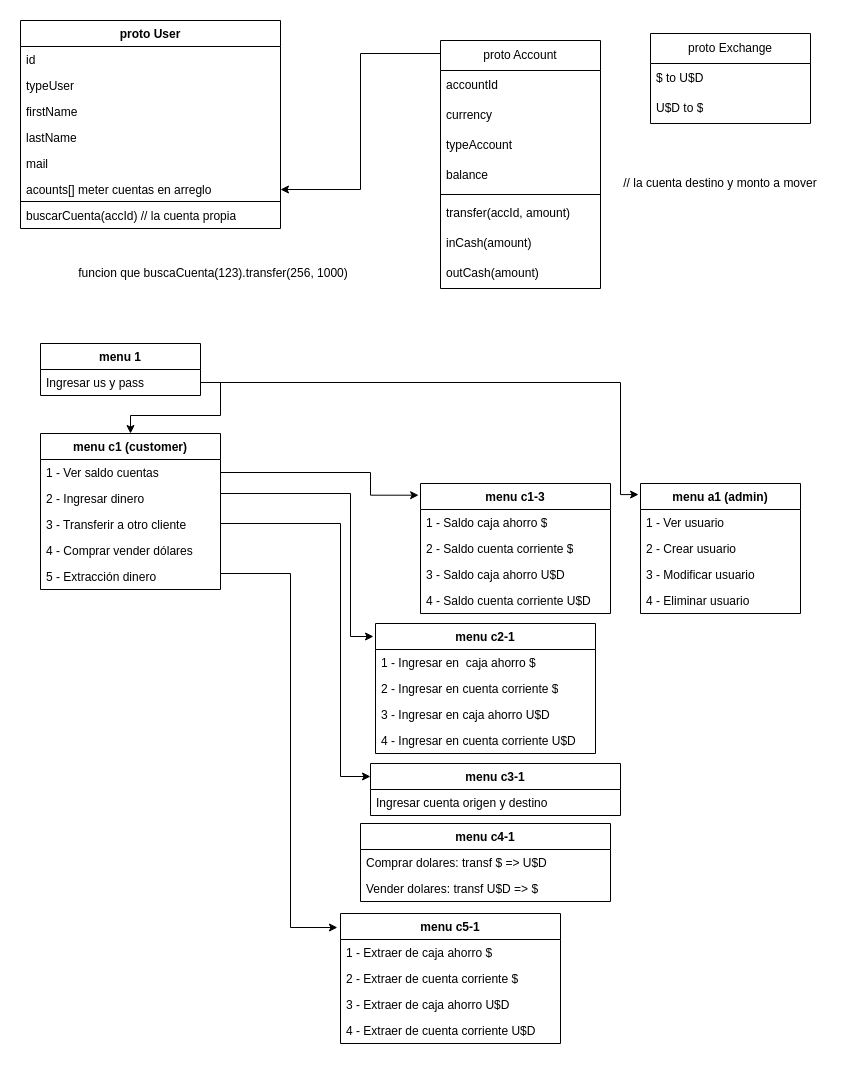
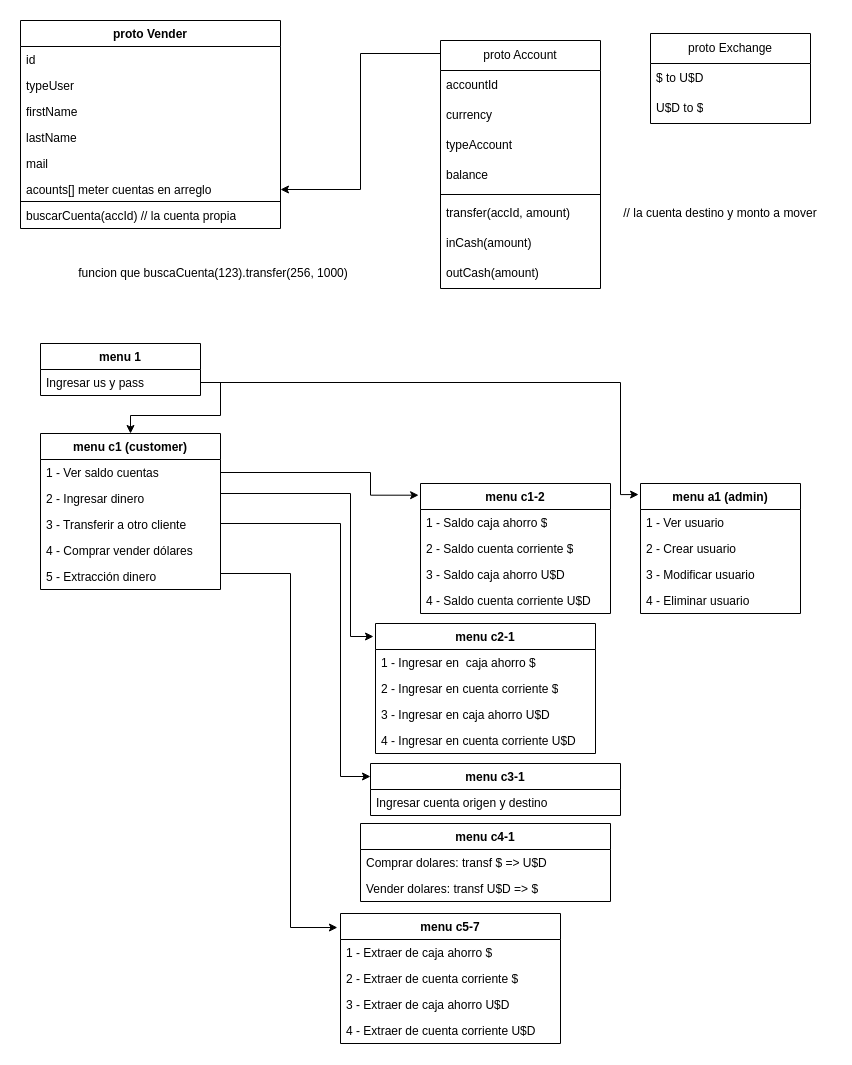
- <mxCell id="12" value="proto User" style="swimlane;fontStyle=1;align=center;verticalAlign=top;childLayout=stackLayout;horizontal=1;startSize=26;horizontalStack=0;resizeParent=1;resizeParentMax=0;resizeLast=0;collapsible=1;marginBottom=0;whiteSpace=wrap;html=1;" vertex="1" parent="1"><mxGeometry x="20" y="20" width="260" height="208" as="geometry" /></mxCell>
+ <mxCell id="12" value="proto Vender" style="swimlane;fontStyle=1;align=center;verticalAlign=top;childLayout=stackLayout;horizontal=1;startSize=26;horizontalStack=0;resizeParent=1;resizeParentMax=0;resizeLast=0;collapsible=1;marginBottom=0;whiteSpace=wrap;html=1;" vertex="1" parent="1"><mxGeometry x="20" y="20" width="260" height="208" as="geometry" /></mxCell>
- <mxCell id="60" value="// la cuenta destino y monto a mover" style="text;html=1;strokeColor=none;fillColor=none;align=center;verticalAlign=middle;whiteSpace=wrap;rounded=0;" vertex="1" parent="1"><mxGeometry x="610" y="168" width="220" height="30" as="geometry" /></mxCell>
+ <mxCell id="60" value="// la cuenta destino y monto a mover" style="text;html=1;strokeColor=none;fillColor=none;align=center;verticalAlign=middle;whiteSpace=wrap;rounded=0;" vertex="1" parent="1"><mxGeometry x="610" y="198" width="220" height="30" as="geometry" /></mxCell>
- <mxCell id="36" value="menu c1-3" style="swimlane;fontStyle=1;align=center;verticalAlign=top;childLayout=stackLayout;horizontal=1;startSize=26;horizontalStack=0;resizeParent=1;resizeParentMax=0;resizeLast=0;collapsible=1;marginBottom=0;whiteSpace=wrap;html=1;" vertex="1" parent="1"><mxGeometry x="420" y="483" width="190" height="130" as="geometry" /></mxCell>
+ <mxCell id="36" value="menu c1-2" style="swimlane;fontStyle=1;align=center;verticalAlign=top;childLayout=stackLayout;horizontal=1;startSize=26;horizontalStack=0;resizeParent=1;resizeParentMax=0;resizeLast=0;collapsible=1;marginBottom=0;whiteSpace=wrap;html=1;" vertex="1" parent="1"><mxGeometry x="420" y="483" width="190" height="130" as="geometry" /></mxCell>
- <mxCell id="47" value="menu c5-1" style="swimlane;fontStyle=1;align=center;verticalAlign=top;childLayout=stackLayout;horizontal=1;startSize=26;horizontalStack=0;resizeParent=1;resizeParentMax=0;resizeLast=0;collapsible=1;marginBottom=0;whiteSpace=wrap;html=1;" vertex="1" parent="1"><mxGeometry x="340" y="913" width="220" height="130" as="geometry" /></mxCell>
+ <mxCell id="47" value="menu c5-7" style="swimlane;fontStyle=1;align=center;verticalAlign=top;childLayout=stackLayout;horizontal=1;startSize=26;horizontalStack=0;resizeParent=1;resizeParentMax=0;resizeLast=0;collapsible=1;marginBottom=0;whiteSpace=wrap;html=1;" vertex="1" parent="1"><mxGeometry x="340" y="913" width="220" height="130" as="geometry" /></mxCell>
